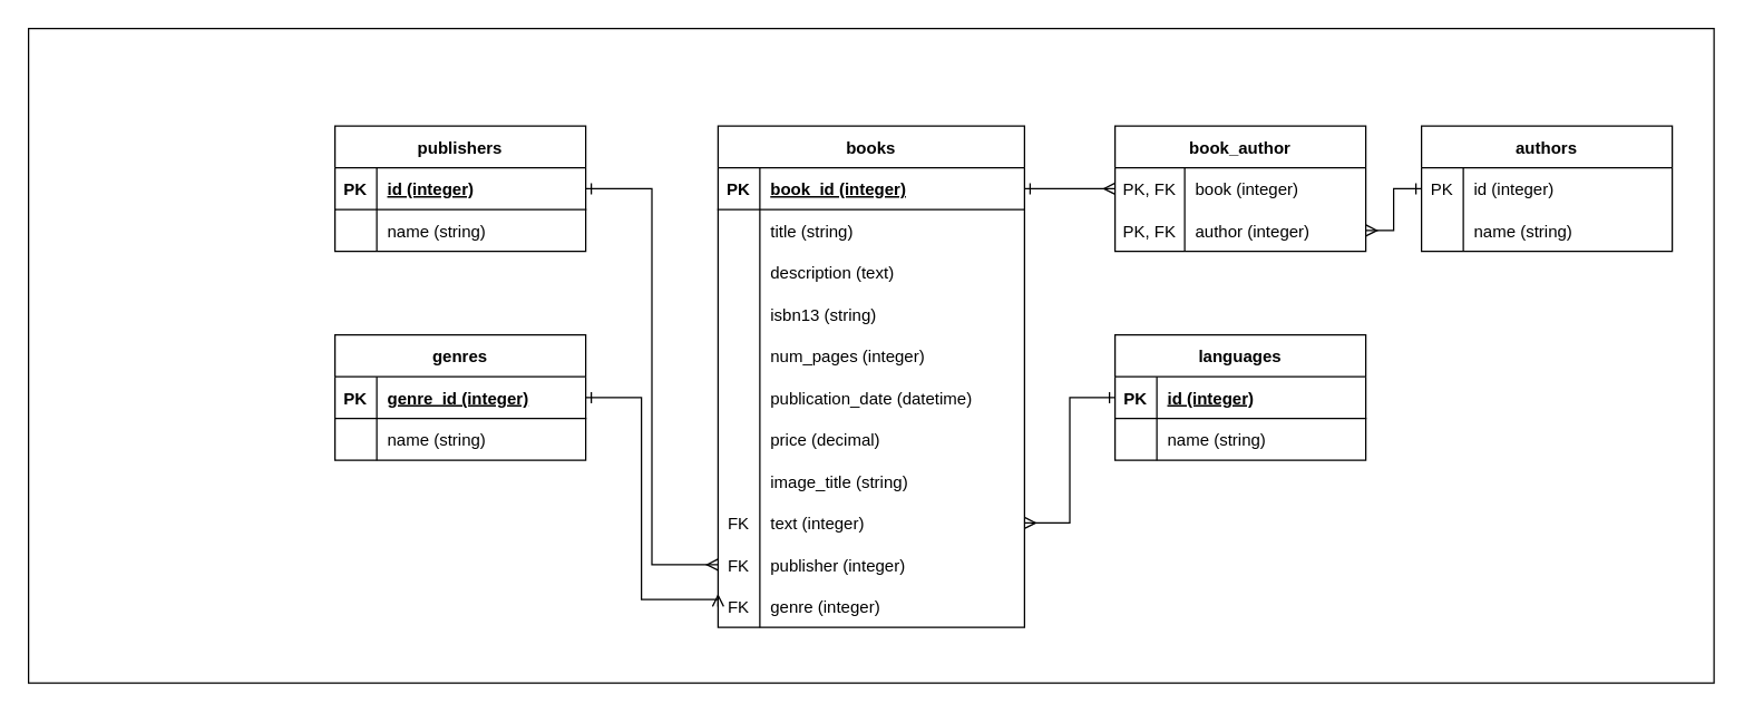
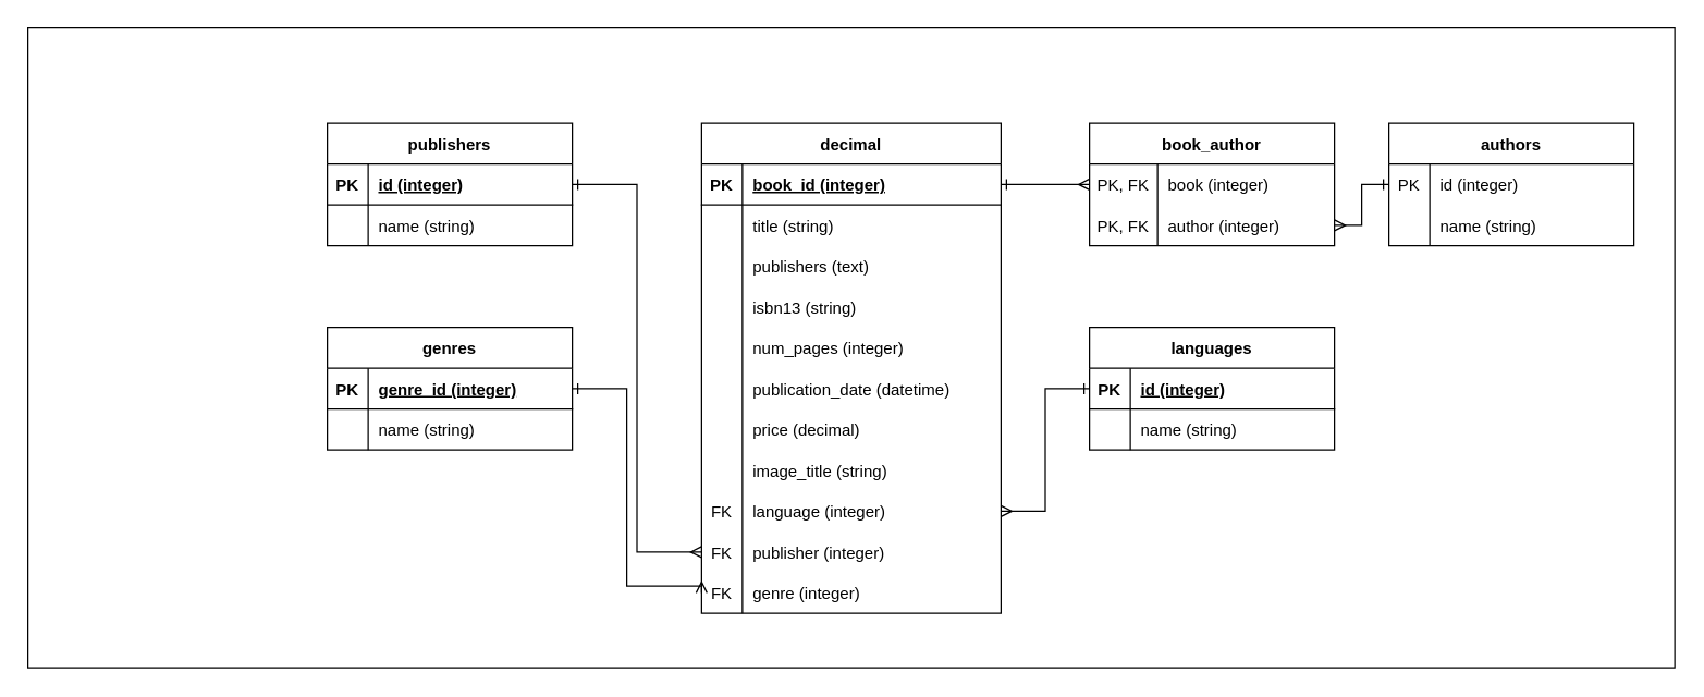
- <mxCell id="3" value="books" style="shape=table;startSize=30;container=1;collapsible=1;childLayout=tableLayout;fixedRows=1;rowLines=0;fontStyle=1;align=center;resizeLast=1;" parent="1" vertex="1"><mxGeometry x="515" y="90" width="220" height="360" as="geometry" /></mxCell>
+ <mxCell id="3" value="decimal" style="shape=table;startSize=30;container=1;collapsible=1;childLayout=tableLayout;fixedRows=1;rowLines=0;fontStyle=1;align=center;resizeLast=1;" parent="1" vertex="1"><mxGeometry x="515" y="90" width="220" height="360" as="geometry" /></mxCell>
- <mxCell id="12" value="description (text)" style="shape=partialRectangle;connectable=0;fillColor=none;top=0;left=0;bottom=0;right=0;align=left;spacingLeft=6;overflow=hidden;" parent="10" vertex="1"><mxGeometry x="30" width="190" height="30" as="geometry"><mxRectangle width="190" height="30" as="alternateBounds" /></mxGeometry></mxCell>
+ <mxCell id="12" value="publishers (text)" style="shape=partialRectangle;connectable=0;fillColor=none;top=0;left=0;bottom=0;right=0;align=left;spacingLeft=6;overflow=hidden;" parent="10" vertex="1"><mxGeometry x="30" width="190" height="30" as="geometry"><mxRectangle width="190" height="30" as="alternateBounds" /></mxGeometry></mxCell>
- <mxCell id="30" value="text (integer)" style="shape=partialRectangle;connectable=0;fillColor=none;top=0;left=0;bottom=0;right=0;align=left;spacingLeft=6;overflow=hidden;" parent="28" vertex="1"><mxGeometry x="30" width="190" height="30" as="geometry"><mxRectangle width="190" height="30" as="alternateBounds" /></mxGeometry></mxCell>
+ <mxCell id="30" value="language (integer)" style="shape=partialRectangle;connectable=0;fillColor=none;top=0;left=0;bottom=0;right=0;align=left;spacingLeft=6;overflow=hidden;" parent="28" vertex="1"><mxGeometry x="30" width="190" height="30" as="geometry"><mxRectangle width="190" height="30" as="alternateBounds" /></mxGeometry></mxCell>
